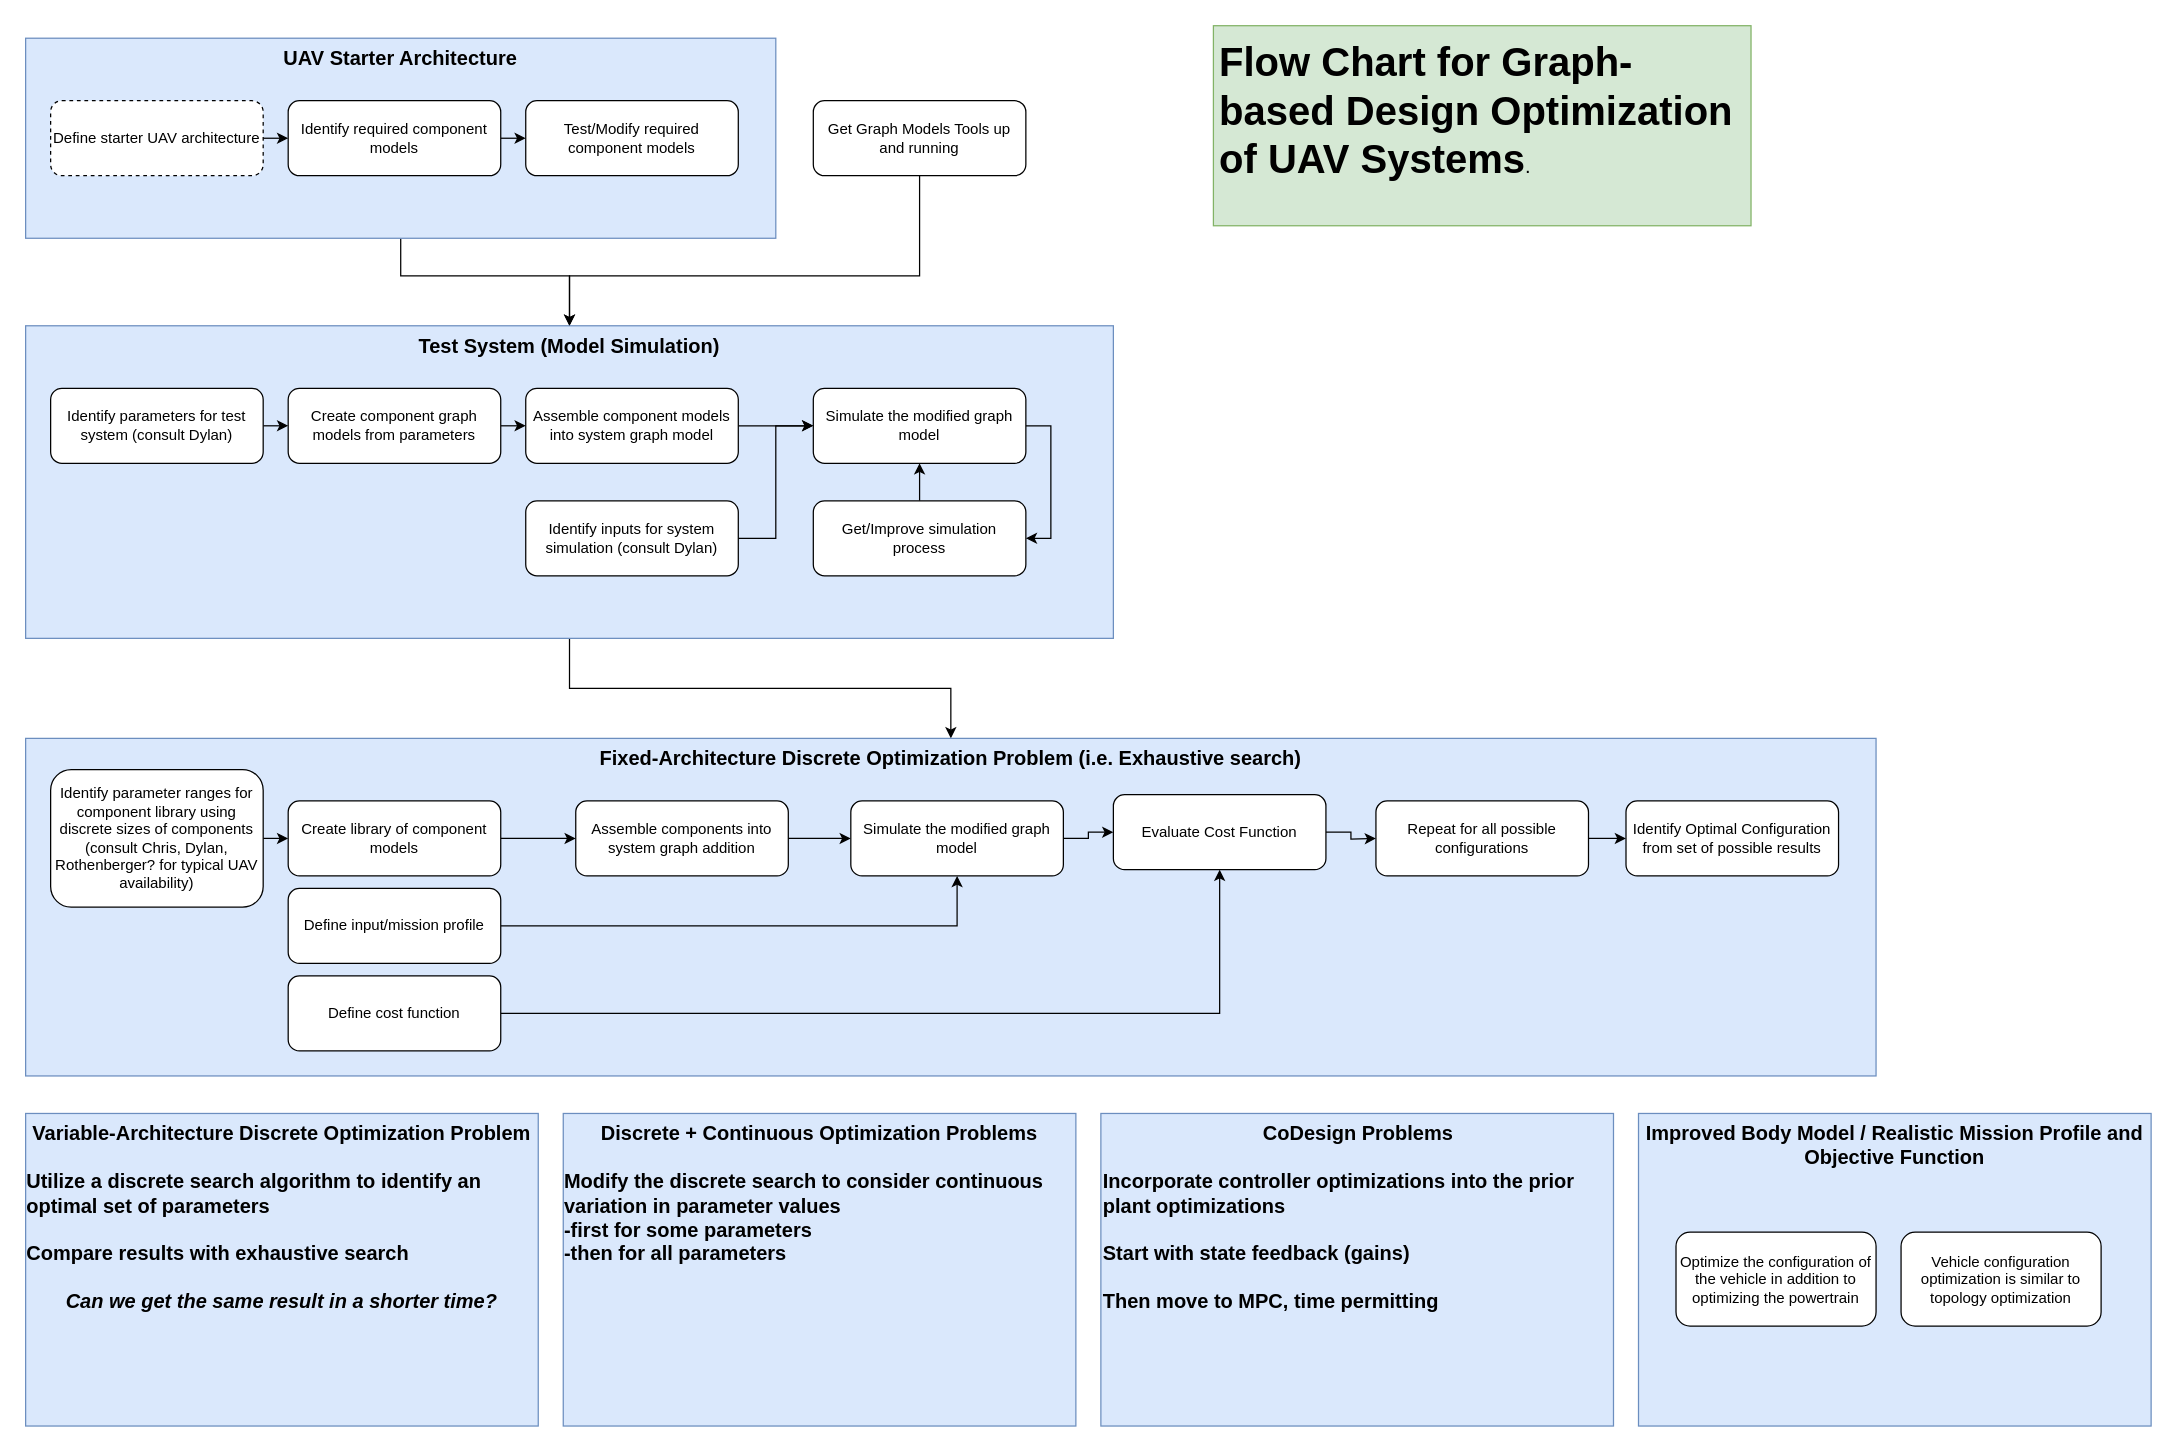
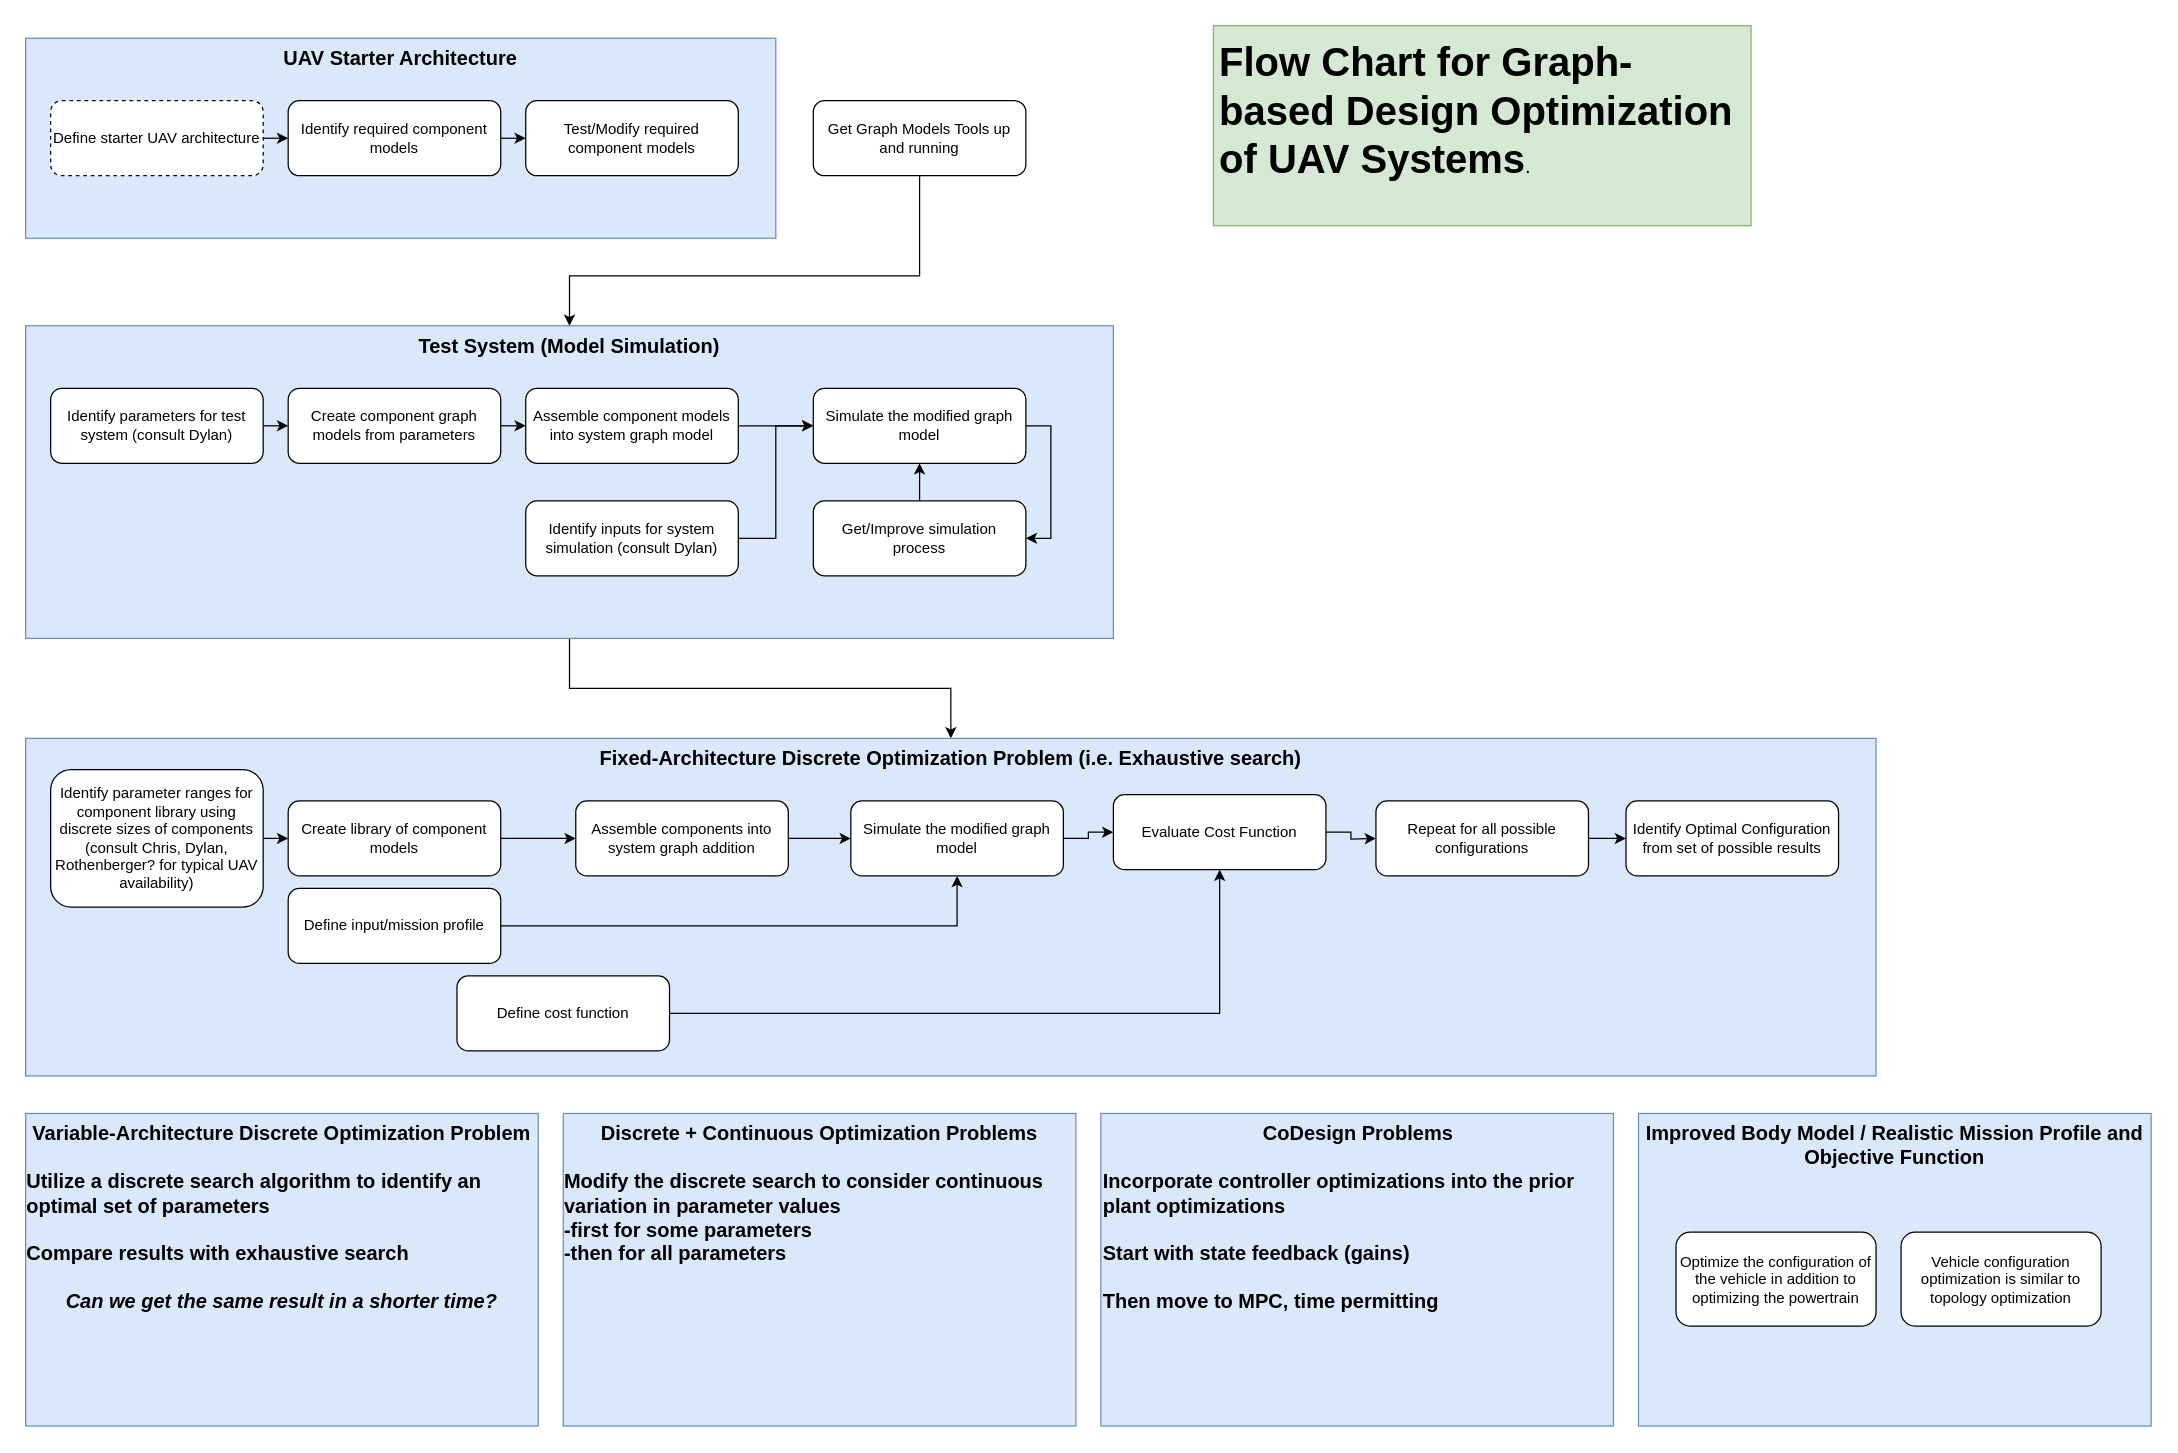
- <mxCell id="2" style="edgeStyle=orthogonalEdgeStyle;rounded=0;orthogonalLoop=1;jettySize=auto;html=1;exitX=0.5;exitY=1;exitDx=0;exitDy=0;entryX=0.5;entryY=0;entryDx=0;entryDy=0;" parent="1" source="3" target="5" edge="1"><mxGeometry relative="1" as="geometry"><Array as="points"><mxPoint x="320" y="220" /><mxPoint x="455" y="220" /></Array></mxGeometry></mxCell>
- <mxCell id="35" value="Define cost function" style="rounded=1;whiteSpace=wrap;html=1;" parent="1" vertex="1"><mxGeometry x="230" y="780" width="170" height="60" as="geometry" /></mxCell>
+ <mxCell id="35" value="Define cost function" style="rounded=1;whiteSpace=wrap;html=1;" parent="1" vertex="1"><mxGeometry x="365" y="780" width="170" height="60" as="geometry" /></mxCell>
